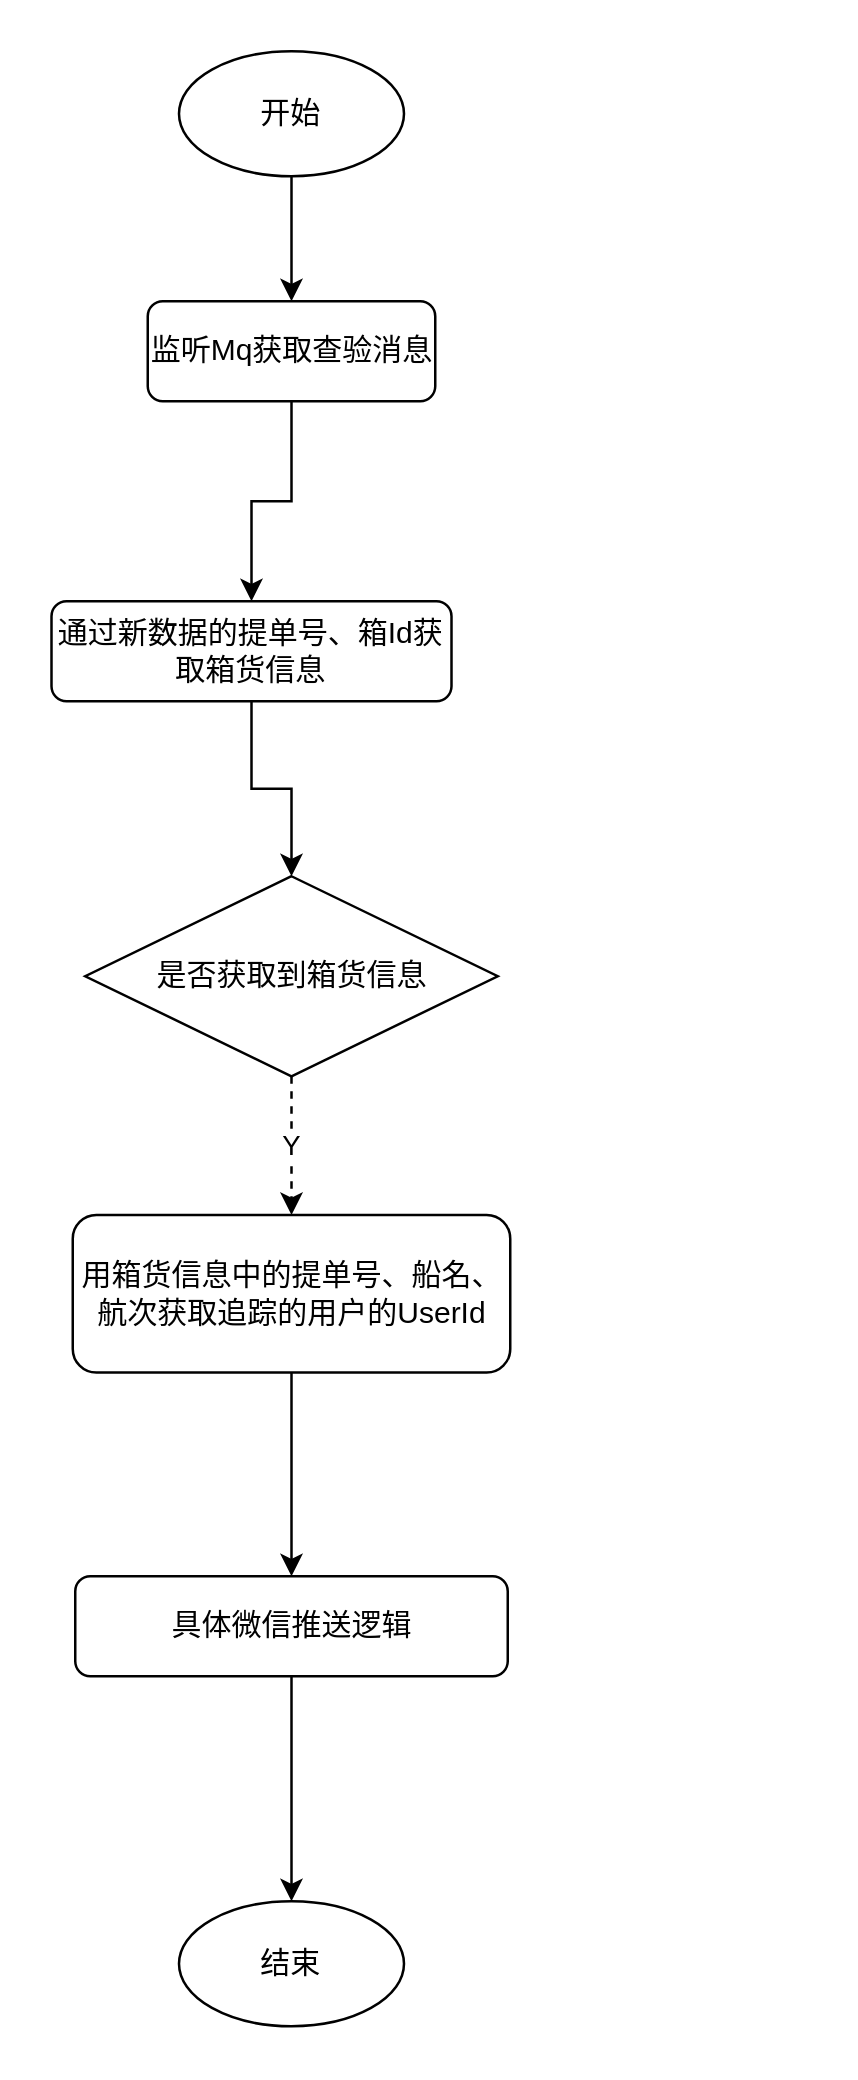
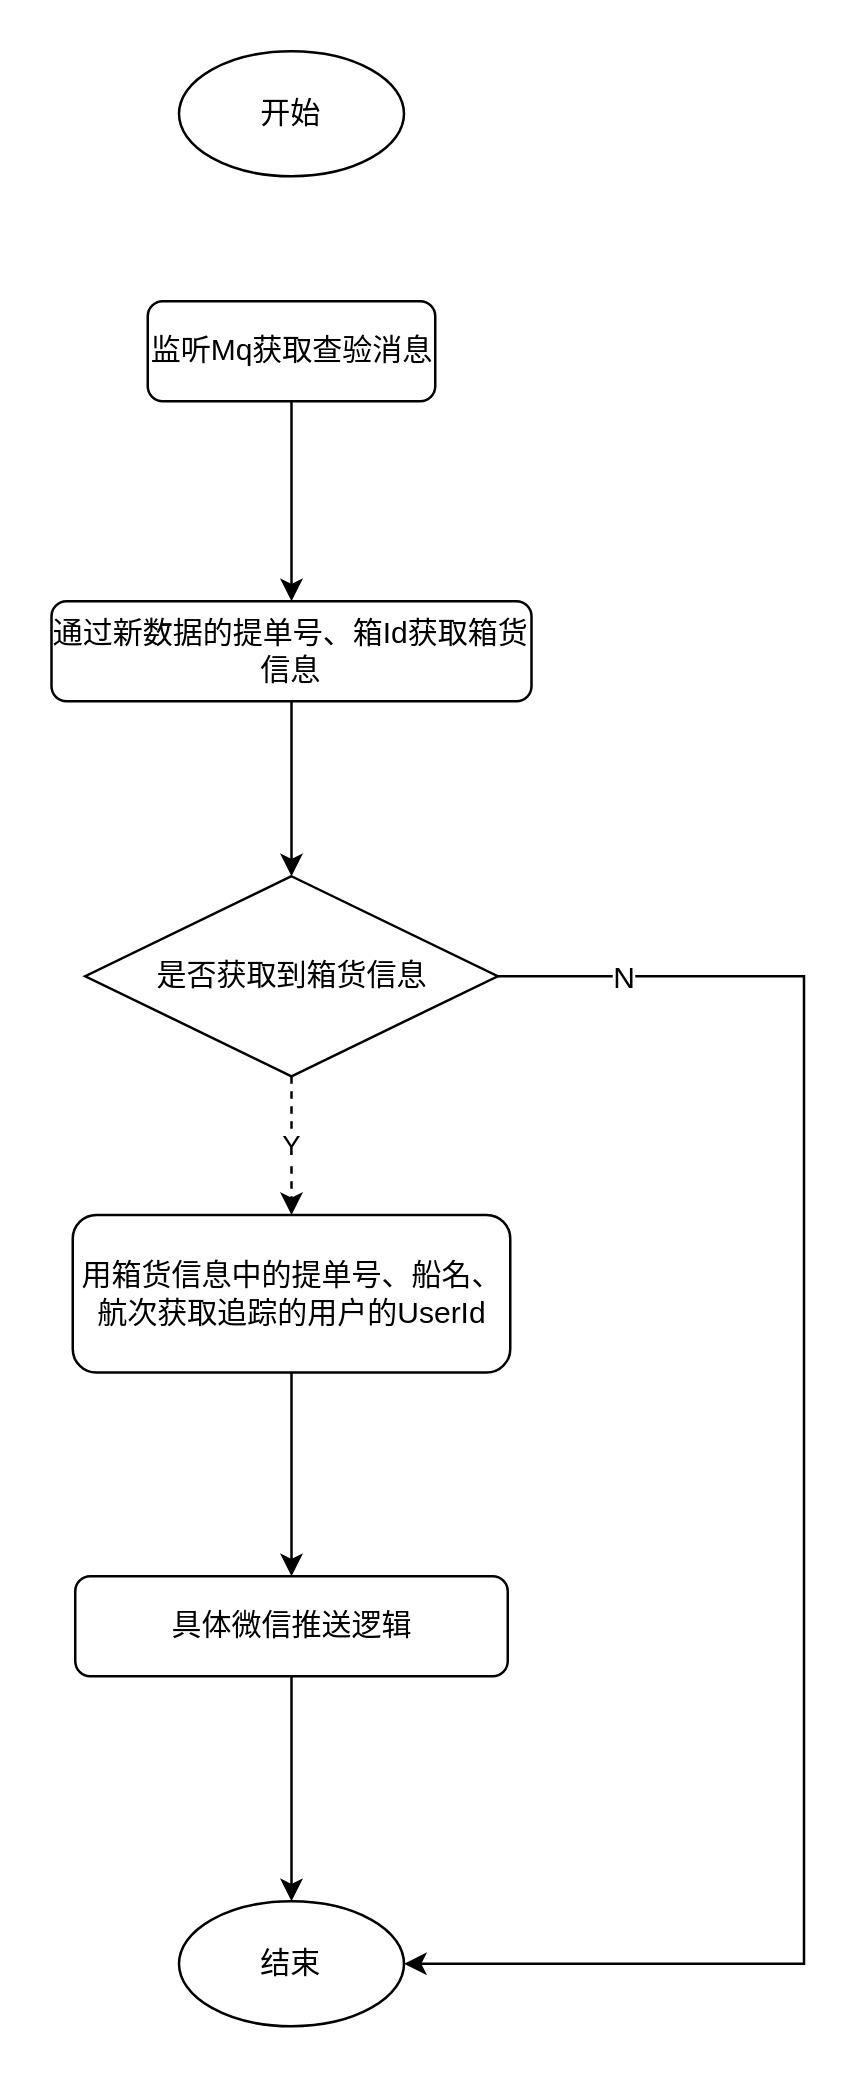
- <mxCell id="2" style="edgeStyle=orthogonalEdgeStyle;rounded=0;orthogonalLoop=1;jettySize=auto;html=1;exitX=0.5;exitY=1;exitDx=0;exitDy=0;entryX=0.5;entryY=0;entryDx=0;entryDy=0;" edge="1" parent="1" source="3" target="5"><mxGeometry relative="1" as="geometry" /></mxCell>
- <mxCell id="7" value="通过新数据的提单号、箱Id获取箱货信息" style="rounded=1;whiteSpace=wrap;html=1;" vertex="1" parent="1"><mxGeometry x="20" y="240" width="160" height="40" as="geometry" /></mxCell>
+ <mxCell id="7" value="通过新数据的提单号、箱Id获取箱货信息" style="rounded=1;whiteSpace=wrap;html=1;" vertex="1" parent="1"><mxGeometry x="20" y="240" width="192" height="40" as="geometry" /></mxCell>
+ <mxCell id="12" style="edgeStyle=orthogonalEdgeStyle;rounded=0;orthogonalLoop=1;jettySize=auto;html=1;exitX=1;exitY=0.5;exitDx=0;exitDy=0;entryX=1;entryY=0.5;entryDx=0;entryDy=0;" edge="1" parent="1" source="14" target="10"><mxGeometry relative="1" as="geometry"><Array as="points"><mxPoint x="321" y="390" /><mxPoint x="321" y="785" /></Array></mxGeometry></mxCell>
+ <mxCell id="13" value="N" style="text;html=1;resizable=0;points=[];align=center;verticalAlign=middle;labelBackgroundColor=#ffffff;" vertex="1" connectable="0" parent="12"><mxGeometry x="-0.852" relative="1" as="geometry"><mxPoint as="offset" /></mxGeometry></mxCell>
